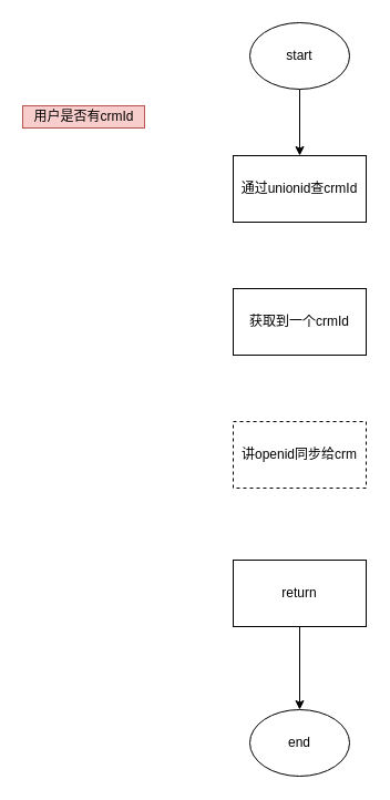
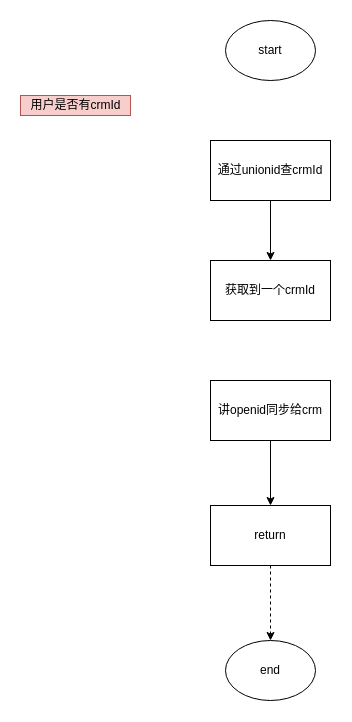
- <mxCell id="2" value="" style="edgeStyle=orthogonalEdgeStyle;rounded=0;orthogonalLoop=1;jettySize=auto;html=1;" edge="1" parent="1" source="3" target="5"><mxGeometry relative="1" as="geometry" /></mxCell>
+ <mxCell id="4" value="" style="edgeStyle=orthogonalEdgeStyle;rounded=0;orthogonalLoop=1;jettySize=auto;html=1;" edge="1" parent="1" source="5" target="6"><mxGeometry relative="1" as="geometry" /></mxCell>
- <mxCell id="8" value="讲openid同步给crm" style="rounded=0;whiteSpace=wrap;html=1;dashed=1;" vertex="1" parent="1"><mxGeometry x="210" y="380" width="120" height="60" as="geometry" /></mxCell>
+ <mxCell id="8" value="讲openid同步给crm" style="rounded=0;whiteSpace=wrap;html=1;" vertex="1" parent="1"><mxGeometry x="210" y="380" width="120" height="60" as="geometry" /></mxCell>
+ <mxCell id="7" value="" style="edgeStyle=orthogonalEdgeStyle;rounded=0;orthogonalLoop=1;jettySize=auto;html=1;" edge="1" parent="1" source="8" target="10"><mxGeometry relative="1" as="geometry" /></mxCell>
- <mxCell id="9" value="" style="edgeStyle=orthogonalEdgeStyle;rounded=0;orthogonalLoop=1;jettySize=auto;html=1;" edge="1" parent="1" source="10" target="11"><mxGeometry relative="1" as="geometry" /></mxCell>
+ <mxCell id="9" value="" style="edgeStyle=orthogonalEdgeStyle;rounded=0;orthogonalLoop=1;jettySize=auto;html=1;dashed=1;" edge="1" parent="1" source="10" target="11"><mxGeometry relative="1" as="geometry" /></mxCell>
